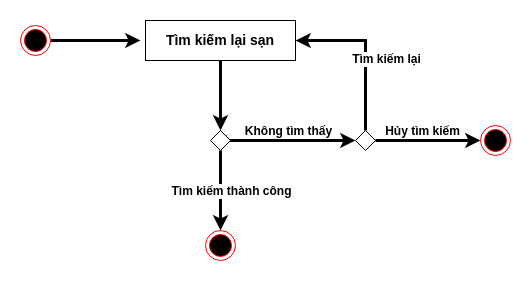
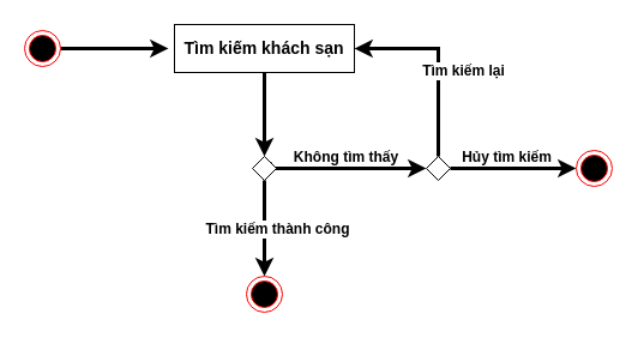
- <mxCell id="5" value="&lt;b&gt;&lt;font style=&quot;font-size: 14px;&quot;&gt;Tìm kiếm lại sạn&lt;/font&gt;&lt;/b&gt;" style="rounded=0;whiteSpace=wrap;html=1;" vertex="1" parent="1"><mxGeometry x="145" y="20" width="150" height="40" as="geometry" /></mxCell>
+ <mxCell id="5" value="&lt;b&gt;&lt;font style=&quot;font-size: 14px;&quot;&gt;Tìm kiếm khách sạn&lt;/font&gt;&lt;/b&gt;" style="rounded=0;whiteSpace=wrap;html=1;" vertex="1" parent="1"><mxGeometry x="145" y="20" width="150" height="40" as="geometry" /></mxCell>
